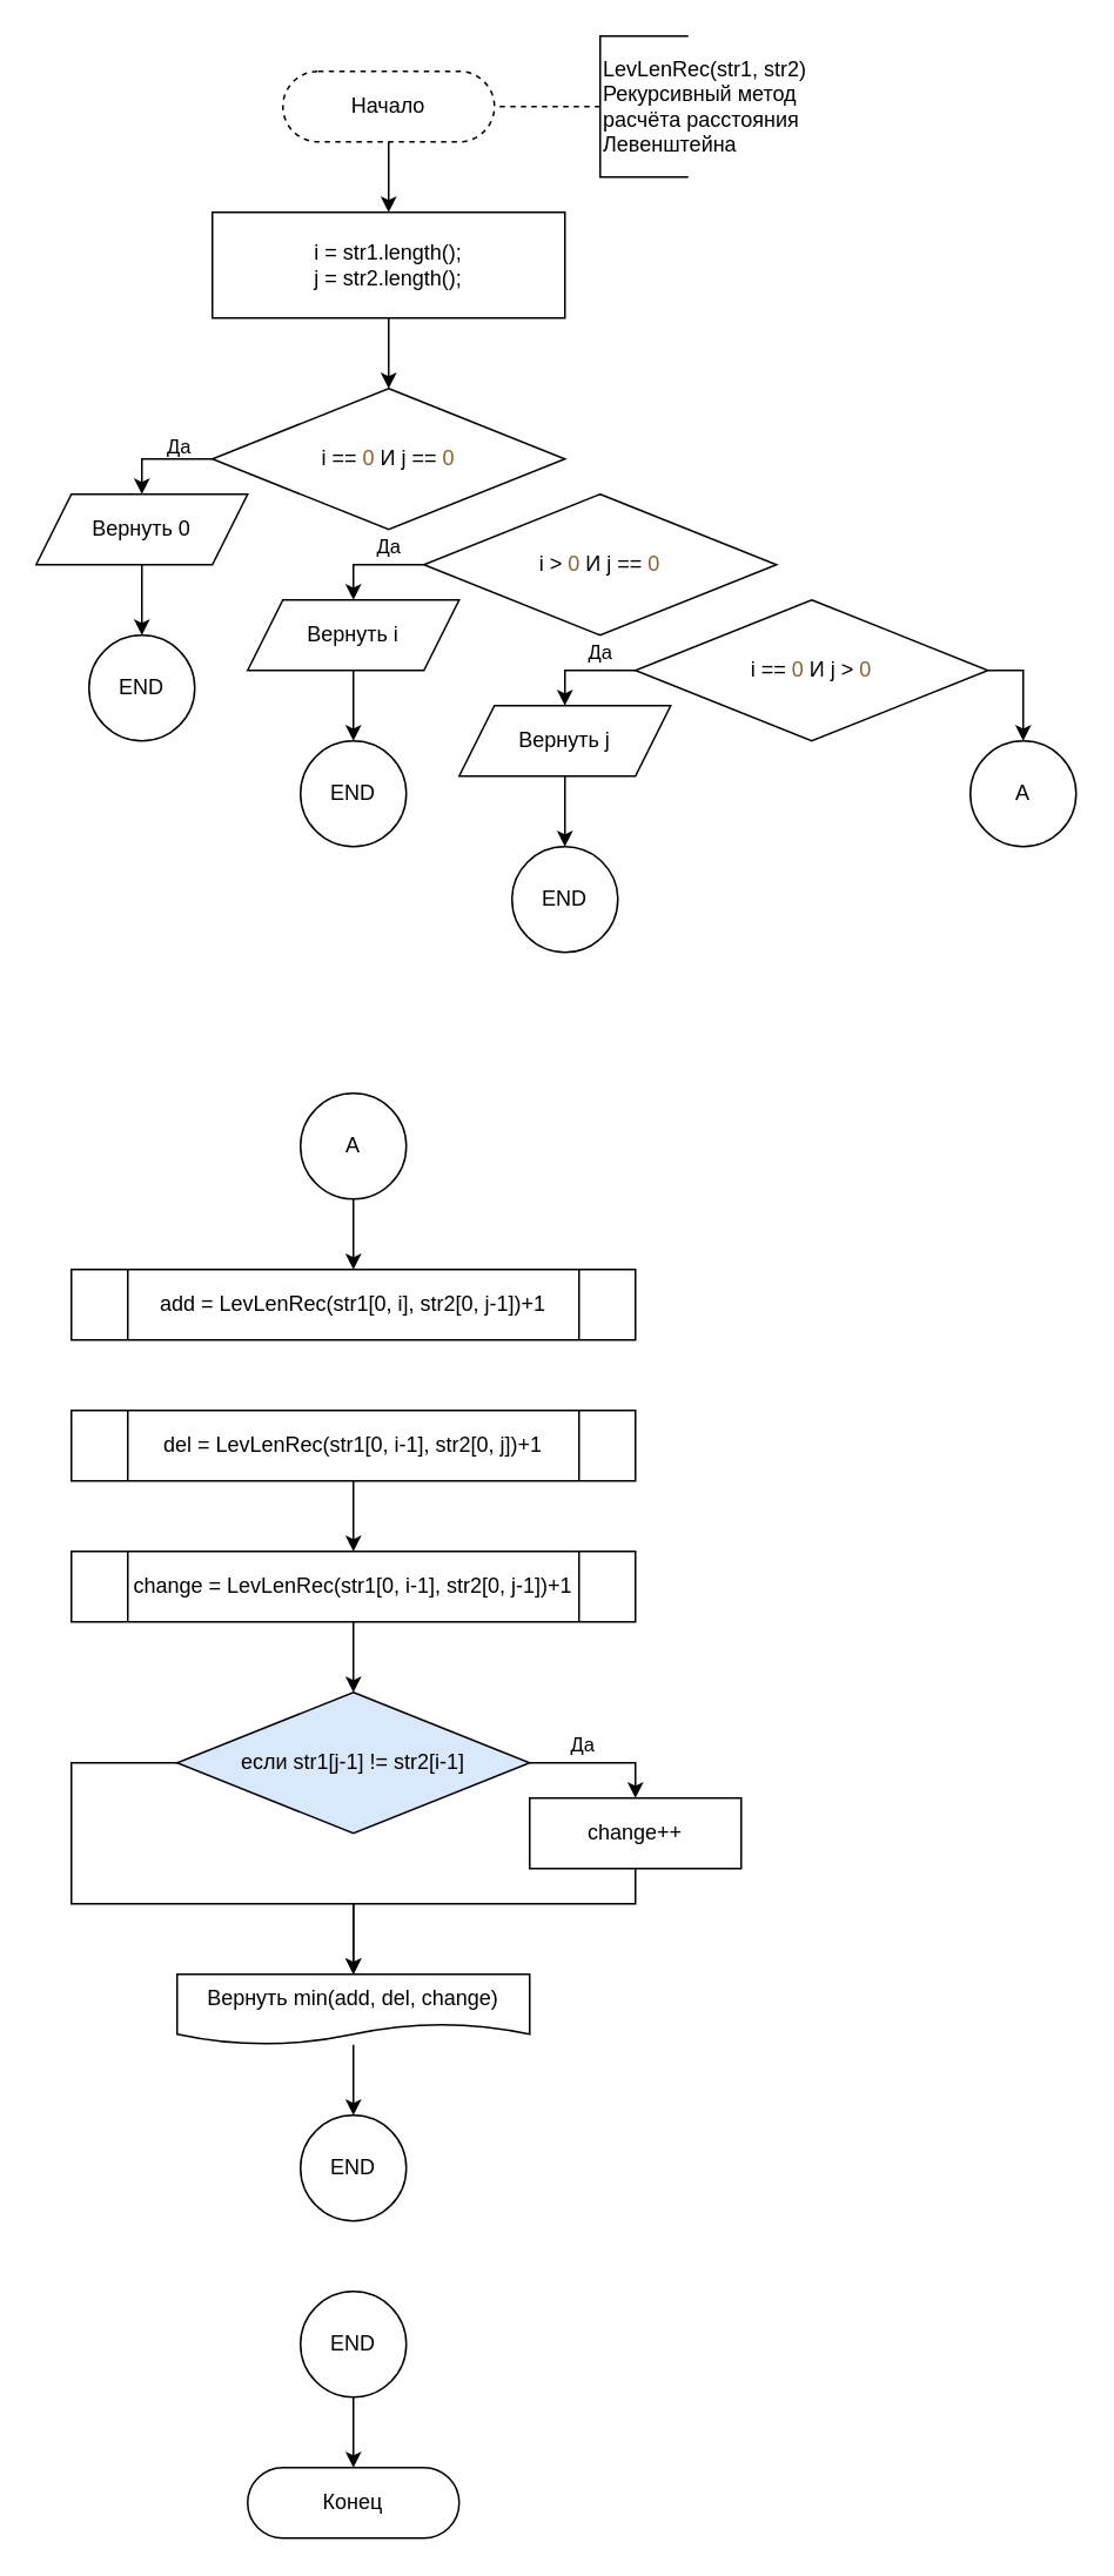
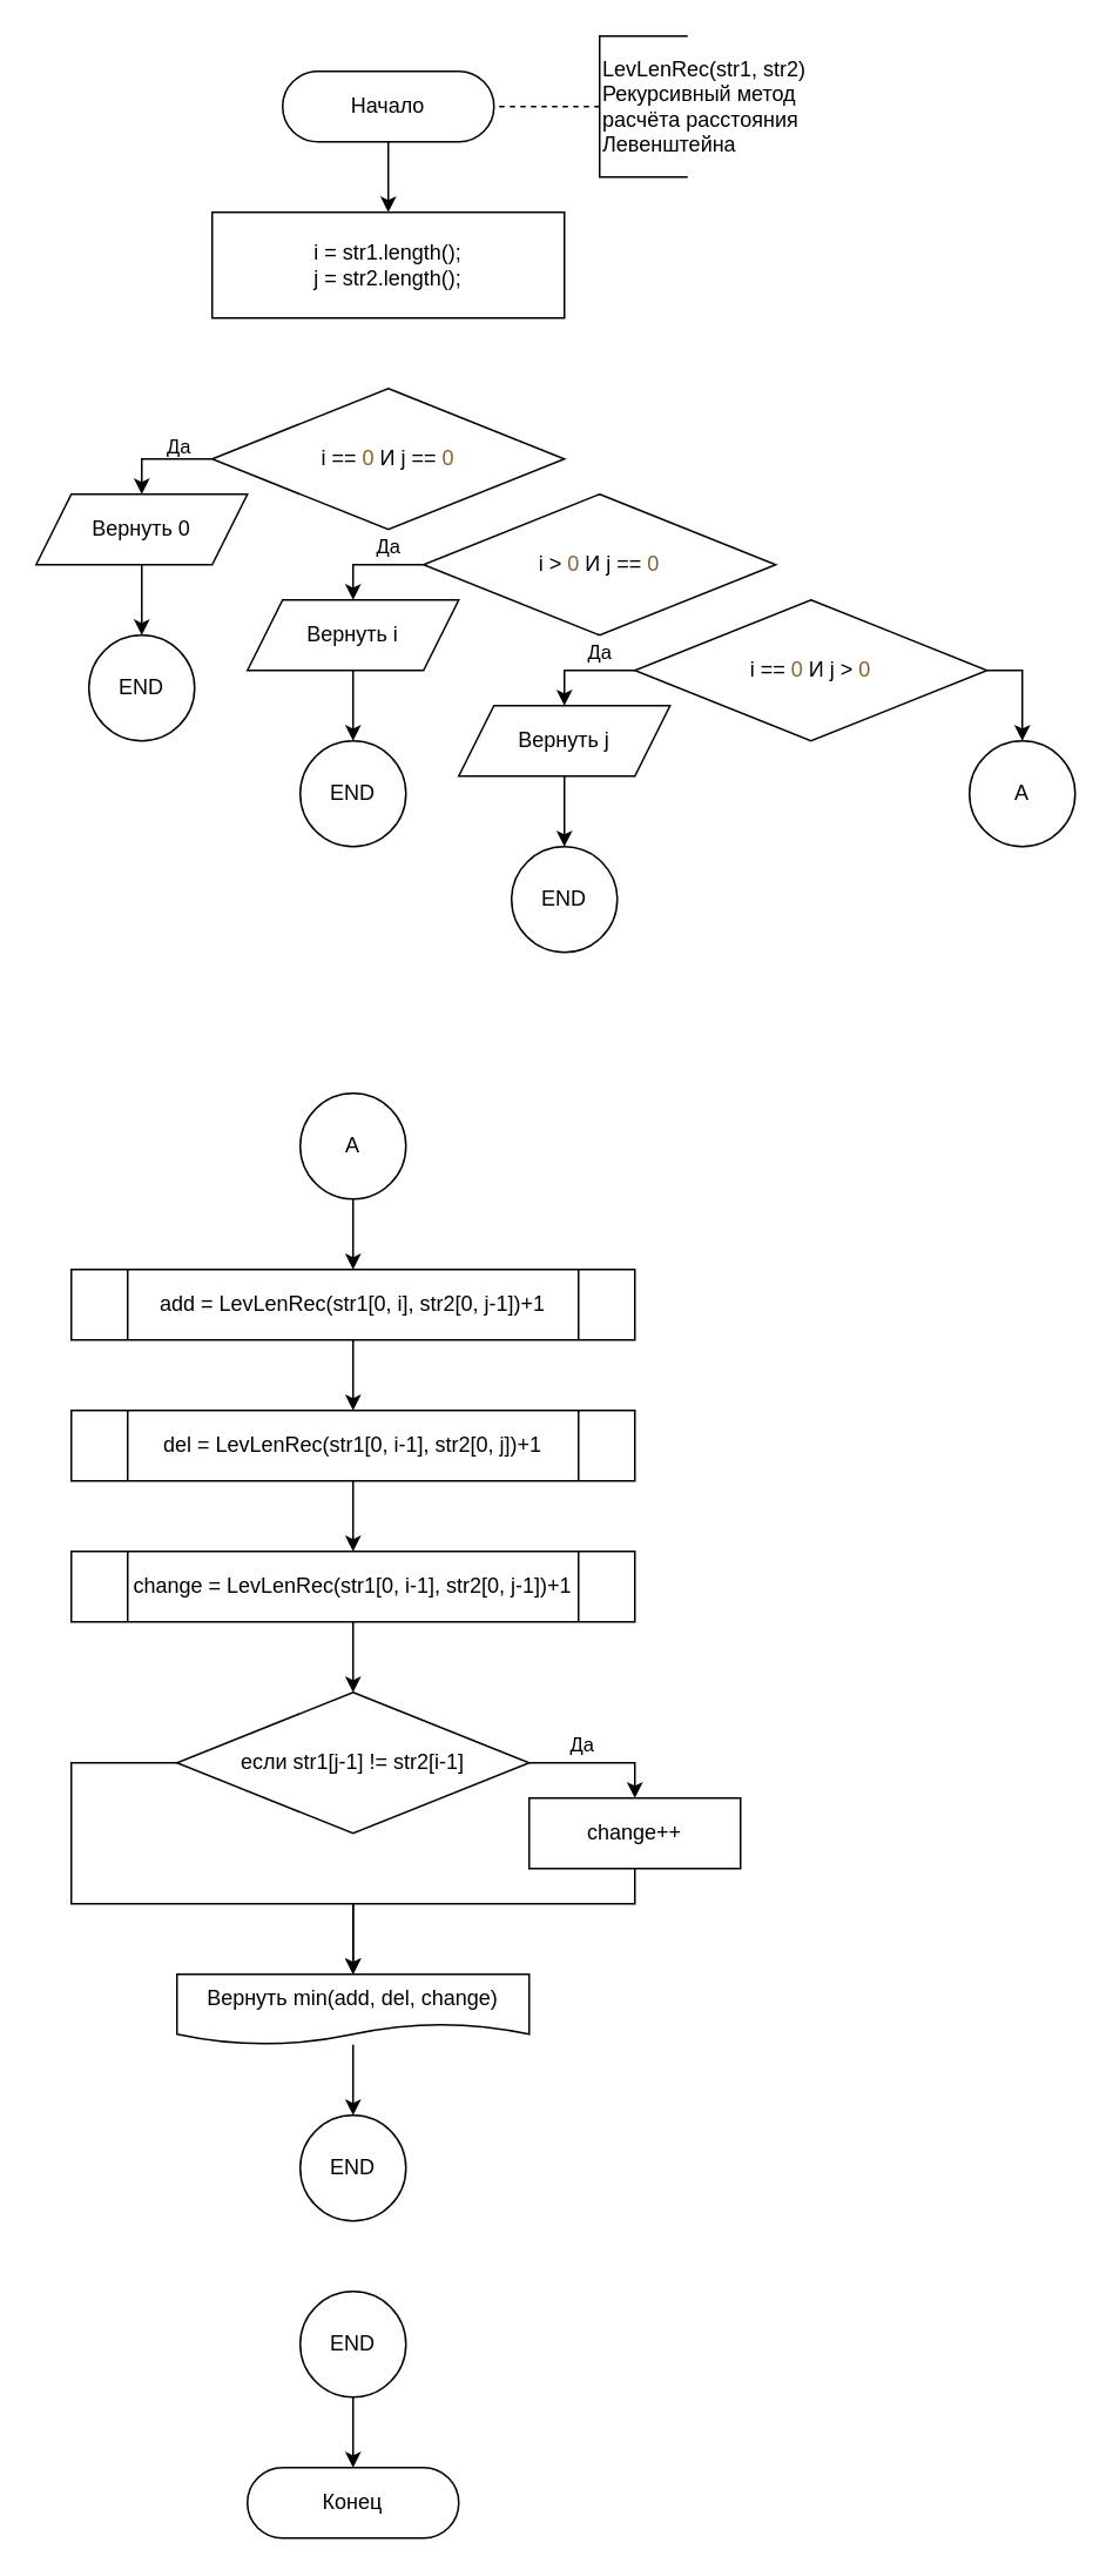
- <mxCell id="3" value="Начало" style="rounded=1;whiteSpace=wrap;html=1;arcSize=50;dashed=1;" parent="1" vertex="1"><mxGeometry x="160" y="40" width="120" height="40" as="geometry" /></mxCell>
+ <mxCell id="3" value="Начало" style="rounded=1;whiteSpace=wrap;html=1;arcSize=50;" parent="1" vertex="1"><mxGeometry x="160" y="40" width="120" height="40" as="geometry" /></mxCell>
- <mxCell id="4" style="edgeStyle=orthogonalEdgeStyle;rounded=0;orthogonalLoop=1;jettySize=auto;html=1;entryX=0.5;entryY=0;entryDx=0;entryDy=0;exitX=0.5;exitY=1;exitDx=0;exitDy=0;" parent="1" source="8" target="7" edge="1"><mxGeometry relative="1" as="geometry"><mxPoint x="220" y="180" as="sourcePoint" /></mxGeometry></mxCell>
+ <mxCell id="23" style="edgeStyle=orthogonalEdgeStyle;rounded=0;orthogonalLoop=1;jettySize=auto;html=1;entryX=0.5;entryY=0;entryDx=0;entryDy=0;" parent="1" source="24" target="28" edge="1"><mxGeometry relative="1" as="geometry" /></mxCell>
- <mxCell id="33" value="если str1[j-1] != str2[i-1]" style="rhombus;whiteSpace=wrap;html=1;fillColor=#dae8fc;" parent="1" vertex="1"><mxGeometry x="100" y="960" width="200" height="80" as="geometry" /></mxCell>
+ <mxCell id="33" value="если str1[j-1] != str2[i-1]" style="rhombus;whiteSpace=wrap;html=1;" parent="1" vertex="1"><mxGeometry x="100" y="960" width="200" height="80" as="geometry" /></mxCell>
